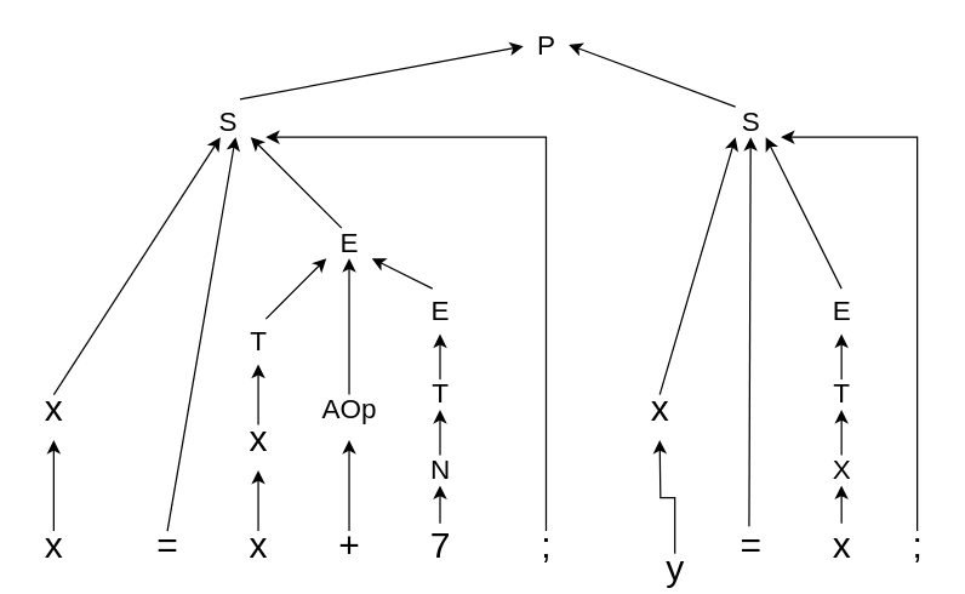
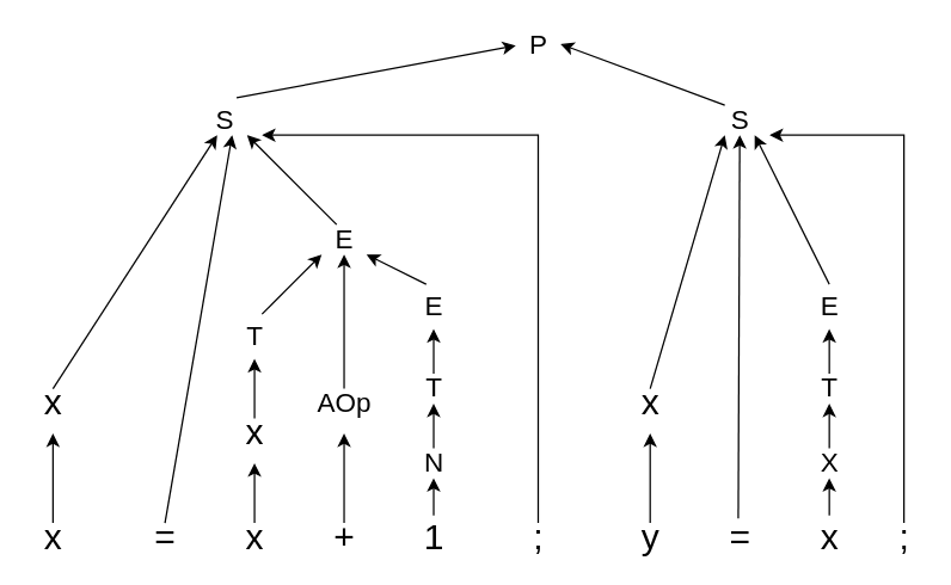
- <mxCell id="10" value="&lt;font style=&quot;font-size: 24px&quot;&gt;7&lt;/font&gt;" style="text;html=1;align=center;verticalAlign=middle;resizable=0;points=[];autosize=1;strokeColor=none;fillColor=none;" vertex="1" parent="1"><mxGeometry x="275" y="350" width="30" height="20" as="geometry" /></mxCell>
+ <mxCell id="10" value="&lt;font style=&quot;font-size: 24px&quot;&gt;1&lt;/font&gt;" style="text;html=1;align=center;verticalAlign=middle;resizable=0;points=[];autosize=1;strokeColor=none;fillColor=none;" vertex="1" parent="1"><mxGeometry x="275" y="350" width="30" height="20" as="geometry" /></mxCell>
- <mxCell id="14" value="&lt;font style=&quot;font-size: 24px&quot;&gt;y&lt;/font&gt;" style="text;html=1;align=center;verticalAlign=middle;resizable=0;points=[];autosize=1;strokeColor=none;fillColor=none;" vertex="1" parent="1"><mxGeometry x="430" y="365" width="30" height="20" as="geometry" /></mxCell>
+ <mxCell id="14" value="&lt;font style=&quot;font-size: 24px&quot;&gt;y&lt;/font&gt;" style="text;html=1;align=center;verticalAlign=middle;resizable=0;points=[];autosize=1;strokeColor=none;fillColor=none;" vertex="1" parent="1"><mxGeometry x="420" y="350" width="30" height="20" as="geometry" /></mxCell>
